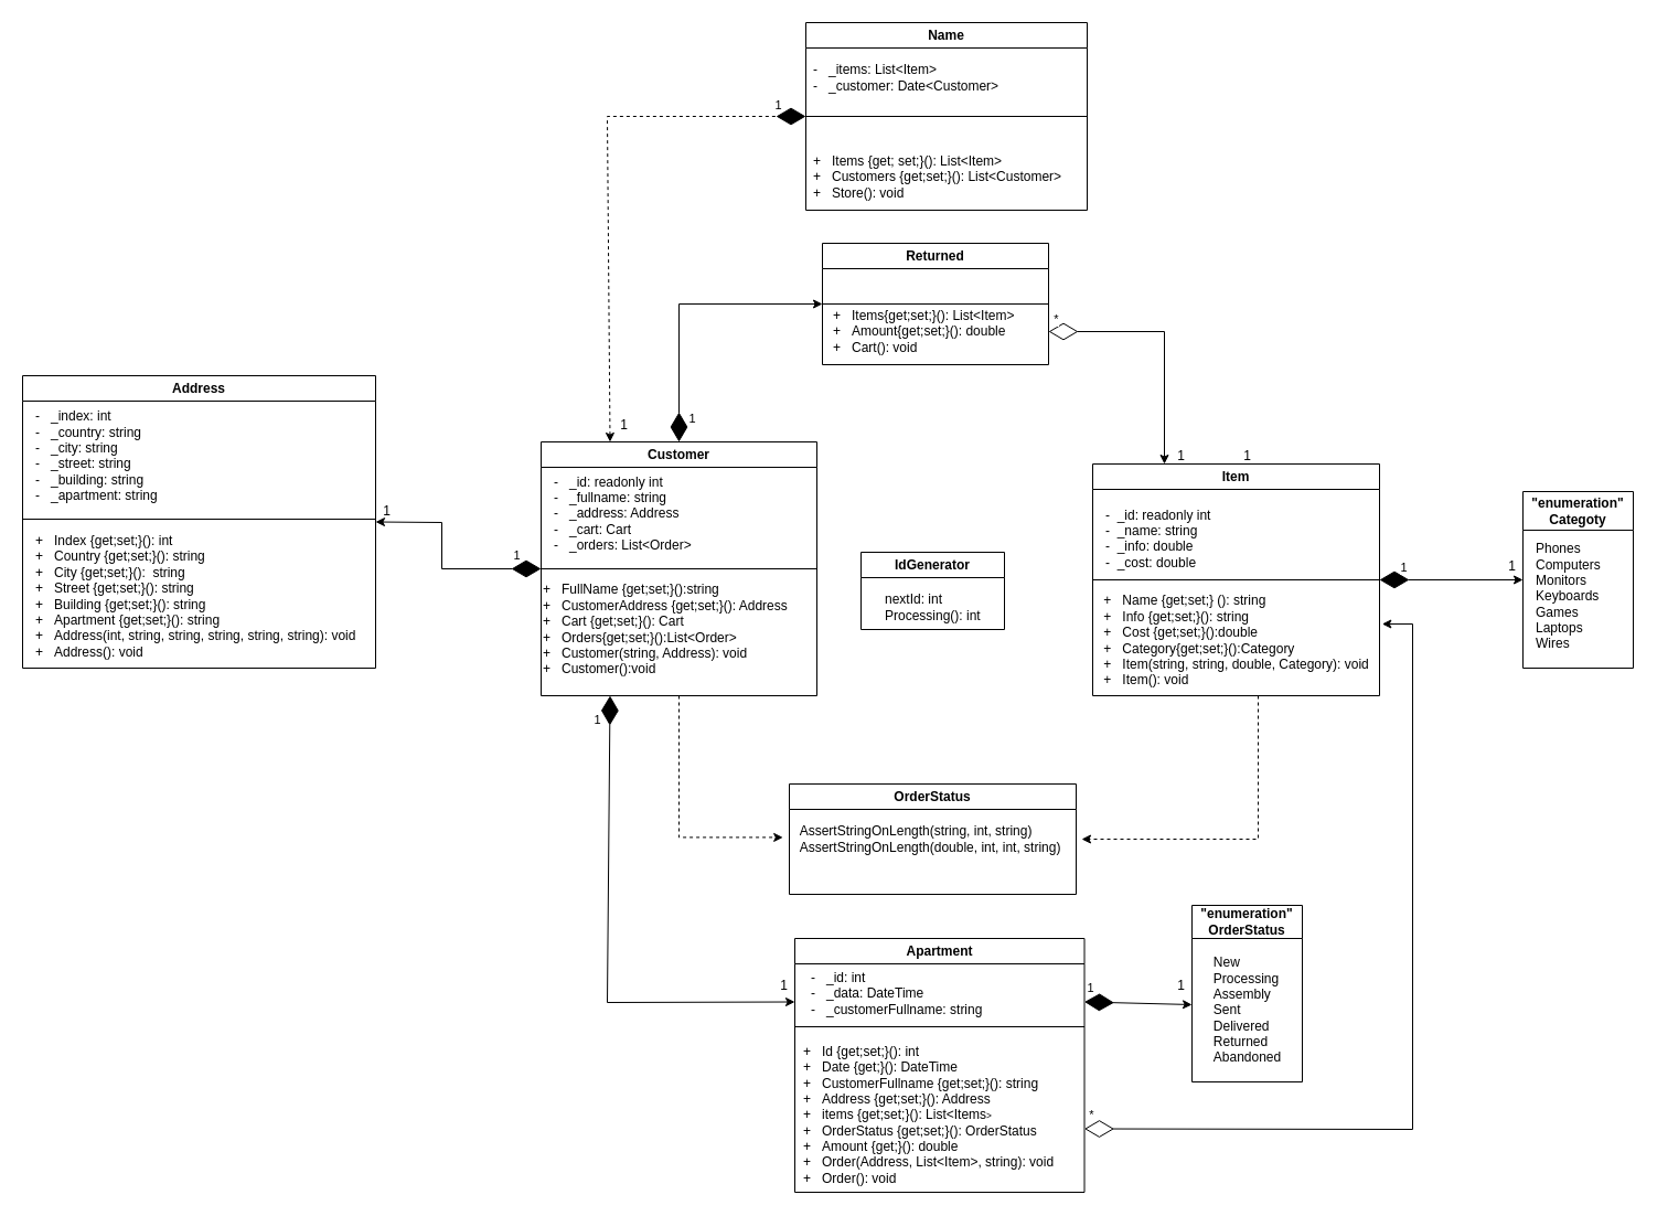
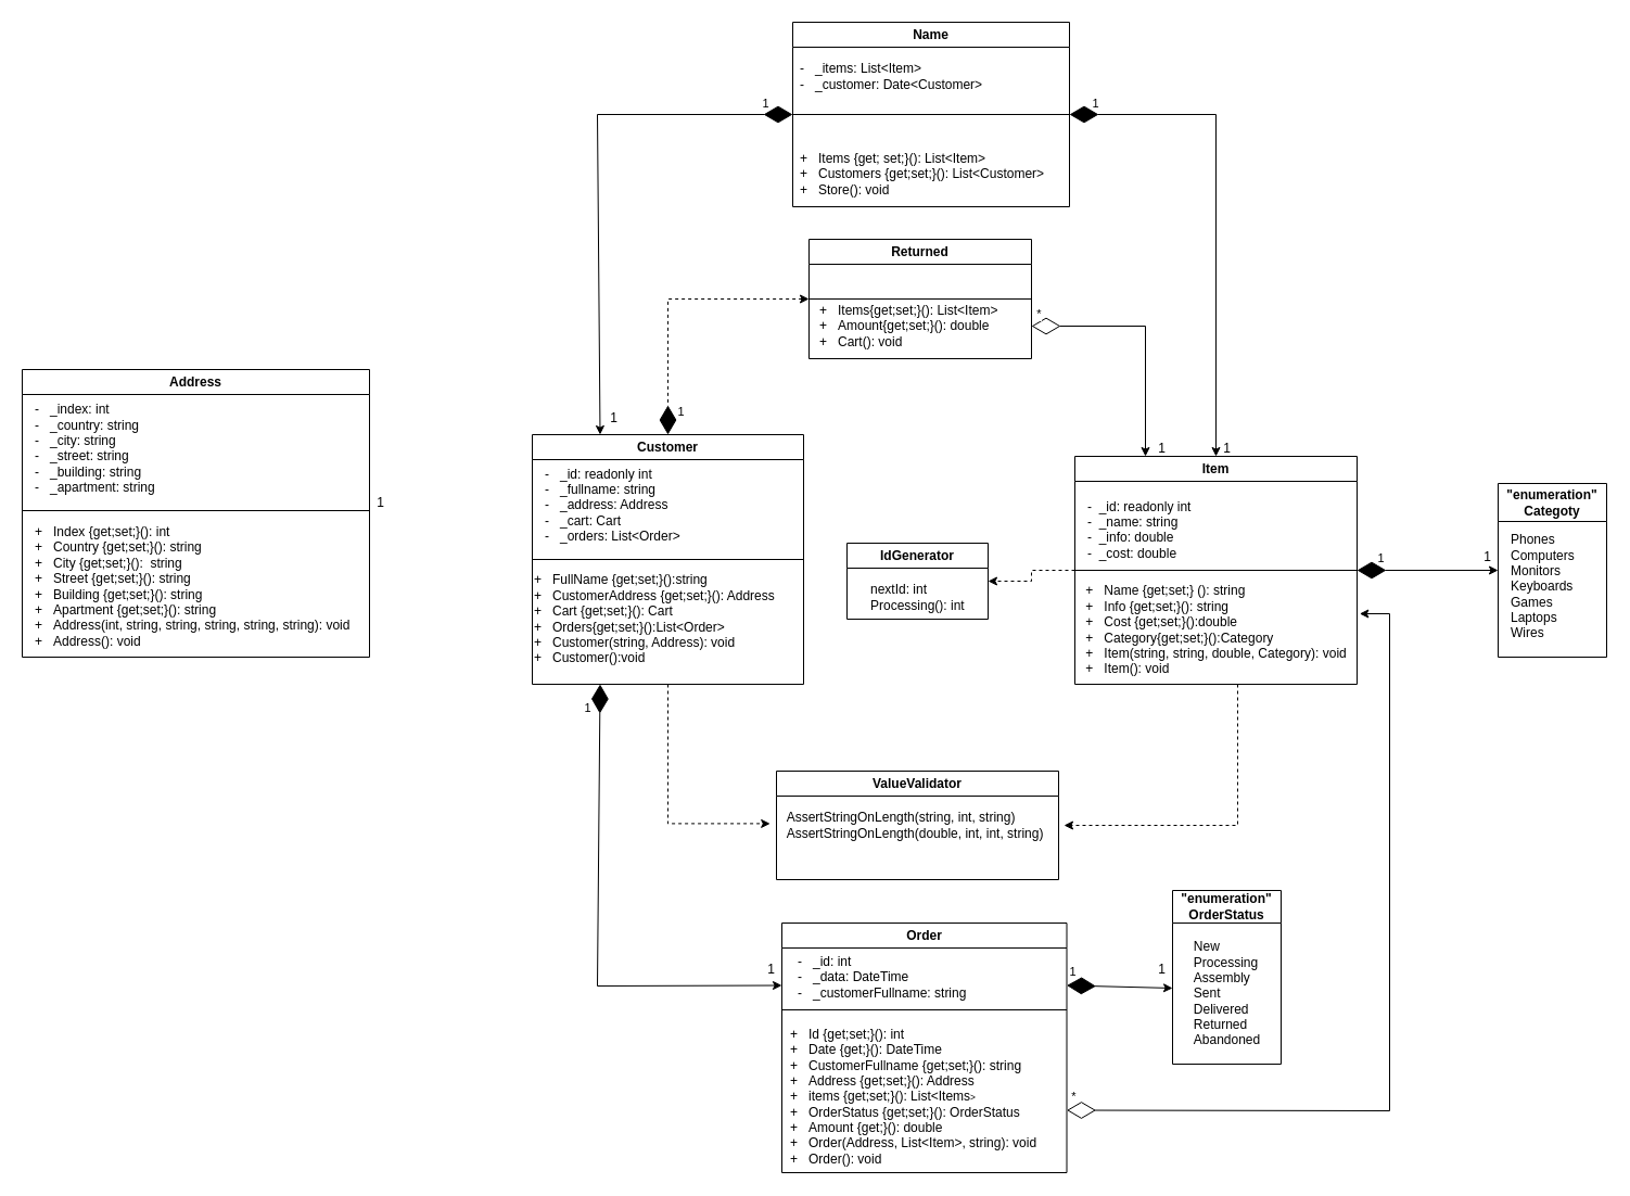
- <mxCell id="50" value="" style="endArrow=diamondThin;endFill=1;endSize=24;html=1;rounded=0;entryX=0;entryY=0.5;entryDx=0;entryDy=0;exitX=0.25;exitY=0;exitDx=0;exitDy=0;startArrow=classic;startFill=1;dashed=1;" parent="1" source="10" target="19" edge="1"><mxGeometry width="160" relative="1" as="geometry"><mxPoint x="490" y="110" as="sourcePoint" /><mxPoint x="650" y="110" as="targetPoint" /><Array as="points"><mxPoint x="550" y="105" /></Array></mxGeometry></mxCell>
+ <mxCell id="50" value="" style="endArrow=diamondThin;endFill=1;endSize=24;html=1;rounded=0;entryX=0;entryY=0.5;entryDx=0;entryDy=0;exitX=0.25;exitY=0;exitDx=0;exitDy=0;startArrow=classic;startFill=1;" parent="1" source="10" target="19" edge="1"><mxGeometry width="160" relative="1" as="geometry"><mxPoint x="490" y="110" as="sourcePoint" /><mxPoint x="650" y="110" as="targetPoint" /><Array as="points"><mxPoint x="550" y="105" /></Array></mxGeometry></mxCell>
+ <mxCell id="48" value="" style="endArrow=diamondThin;endFill=1;endSize=24;html=1;rounded=0;entryX=1;entryY=0.5;entryDx=0;entryDy=0;exitX=0.5;exitY=0;exitDx=0;exitDy=0;startArrow=classic;startFill=1;" parent="1" source="5" target="19" edge="1"><mxGeometry width="160" relative="1" as="geometry"><mxPoint x="1070" y="100" as="sourcePoint" /><mxPoint x="1230" y="100" as="targetPoint" /><Array as="points"><mxPoint x="1120" y="105" /></Array></mxGeometry></mxCell>
+ <mxCell id="49" value="1" style="edgeLabel;html=1;align=center;verticalAlign=middle;resizable=0;points=[];" parent="48" vertex="1" connectable="0"><mxGeometry x="0.924" y="1" relative="1" as="geometry"><mxPoint x="6" y="-12" as="offset" /></mxGeometry></mxCell>
- <mxCell id="43" value="" style="endArrow=diamondThin;endFill=1;endSize=24;html=1;rounded=0;entryX=0.5;entryY=0;entryDx=0;entryDy=0;exitX=0;exitY=0.5;exitDx=0;exitDy=0;startArrow=classic;startFill=1;" parent="1" source="15" target="10" edge="1"><mxGeometry width="160" relative="1" as="geometry"><mxPoint x="480" y="350" as="sourcePoint" /><mxPoint x="640" y="350" as="targetPoint" /><Array as="points"><mxPoint x="615" y="275" /></Array></mxGeometry></mxCell>
+ <mxCell id="43" value="" style="endArrow=diamondThin;endFill=1;endSize=24;html=1;rounded=0;entryX=0.5;entryY=0;entryDx=0;entryDy=0;exitX=0;exitY=0.5;exitDx=0;exitDy=0;startArrow=classic;startFill=1;dashed=1;" parent="1" source="15" target="10" edge="1"><mxGeometry width="160" relative="1" as="geometry"><mxPoint x="480" y="350" as="sourcePoint" /><mxPoint x="640" y="350" as="targetPoint" /><Array as="points"><mxPoint x="615" y="275" /></Array></mxGeometry></mxCell>
- <mxCell id="52" value="" style="endArrow=diamondThin;endFill=1;endSize=24;html=1;rounded=0;entryX=0;entryY=0.5;entryDx=0;entryDy=0;exitX=1;exitY=0.5;exitDx=0;exitDy=0;startArrow=classic;startFill=1;" parent="1" source="29" target="10" edge="1"><mxGeometry width="160" relative="1" as="geometry"><mxPoint x="290" y="650" as="sourcePoint" /><mxPoint x="450" y="650" as="targetPoint" /><Array as="points"><mxPoint y="473" x="400" /><mxPoint y="515" x="400" /></Array></mxGeometry></mxCell>
- <mxCell id="53" value="1" style="edgeLabel;html=1;align=center;verticalAlign=middle;resizable=0;points=[];" parent="52" vertex="1" connectable="0"><mxGeometry x="0.84" y="2" relative="1" as="geometry"><mxPoint x="-7" y="-11" as="offset" /></mxGeometry></mxCell>
+ <mxCell id="4" style="edgeStyle=orthogonalEdgeStyle;rounded=0;orthogonalLoop=1;jettySize=auto;html=1;entryX=1;entryY=0.5;entryDx=0;entryDy=0;strokeColor=default;dashed=1;" parent="1" source="5" target="2" edge="1"><mxGeometry relative="1" as="geometry" /></mxCell>
- <mxCell id="14" value="OrderStatus" style="swimlane;whiteSpace=wrap;html=1;startSize=23;" parent="1" vertex="1"><mxGeometry x="715" y="710" width="260" height="100" as="geometry" /></mxCell>
+ <mxCell id="14" value="ValueValidator" style="swimlane;whiteSpace=wrap;html=1;startSize=23;" parent="1" vertex="1"><mxGeometry x="715" y="710" width="260" height="100" as="geometry" /></mxCell>
- <mxCell id="23" value="Apartment" style="swimlane;whiteSpace=wrap;html=1;" parent="1" vertex="1"><mxGeometry x="720" y="850" width="262.5" height="230" as="geometry"><mxRectangle x="357.5" y="770" width="70" height="30" as="alternateBounds" /></mxGeometry></mxCell>
+ <mxCell id="23" value="Order" style="swimlane;whiteSpace=wrap;html=1;" parent="1" vertex="1"><mxGeometry x="720" y="850" width="262.5" height="230" as="geometry"><mxRectangle x="357.5" y="770" width="70" height="30" as="alternateBounds" /></mxGeometry></mxCell>
